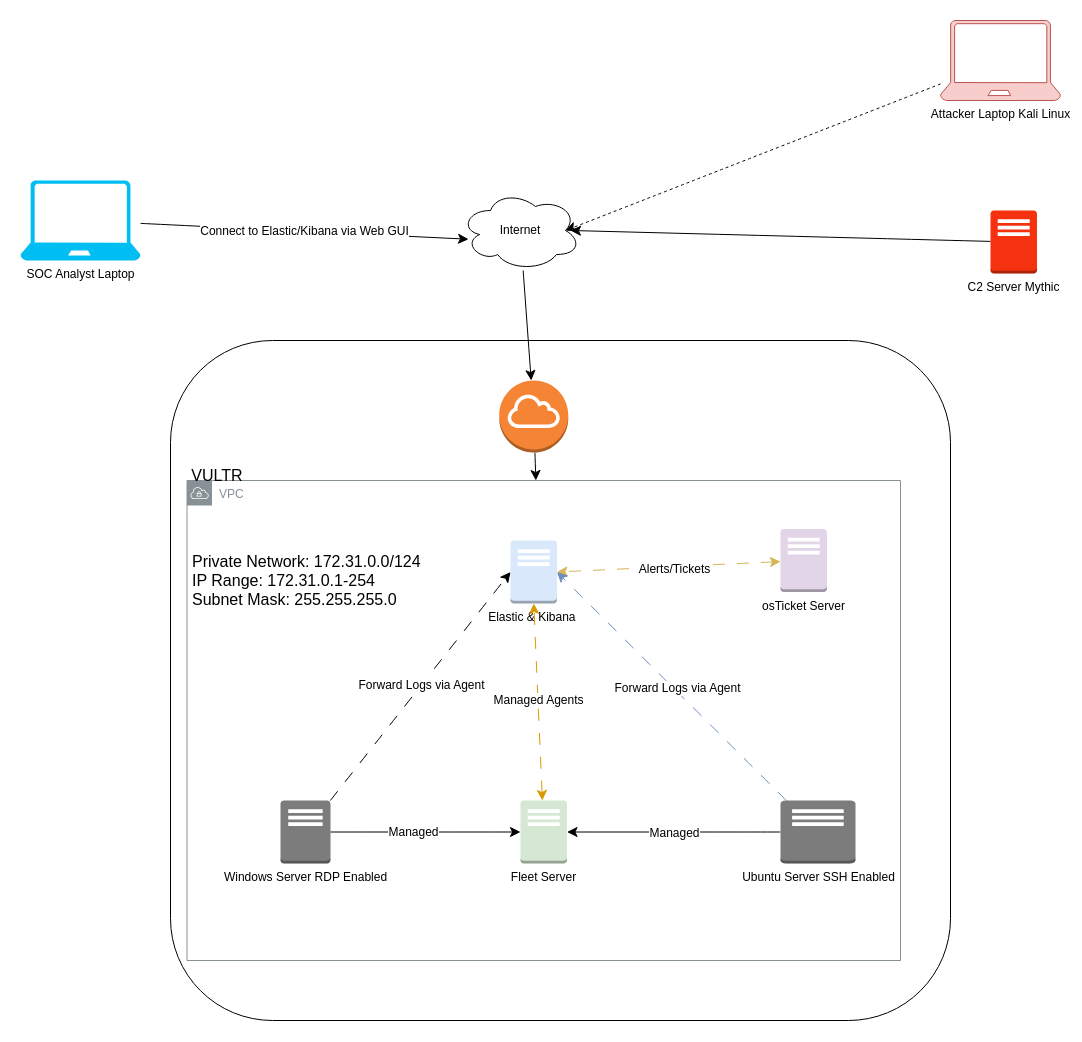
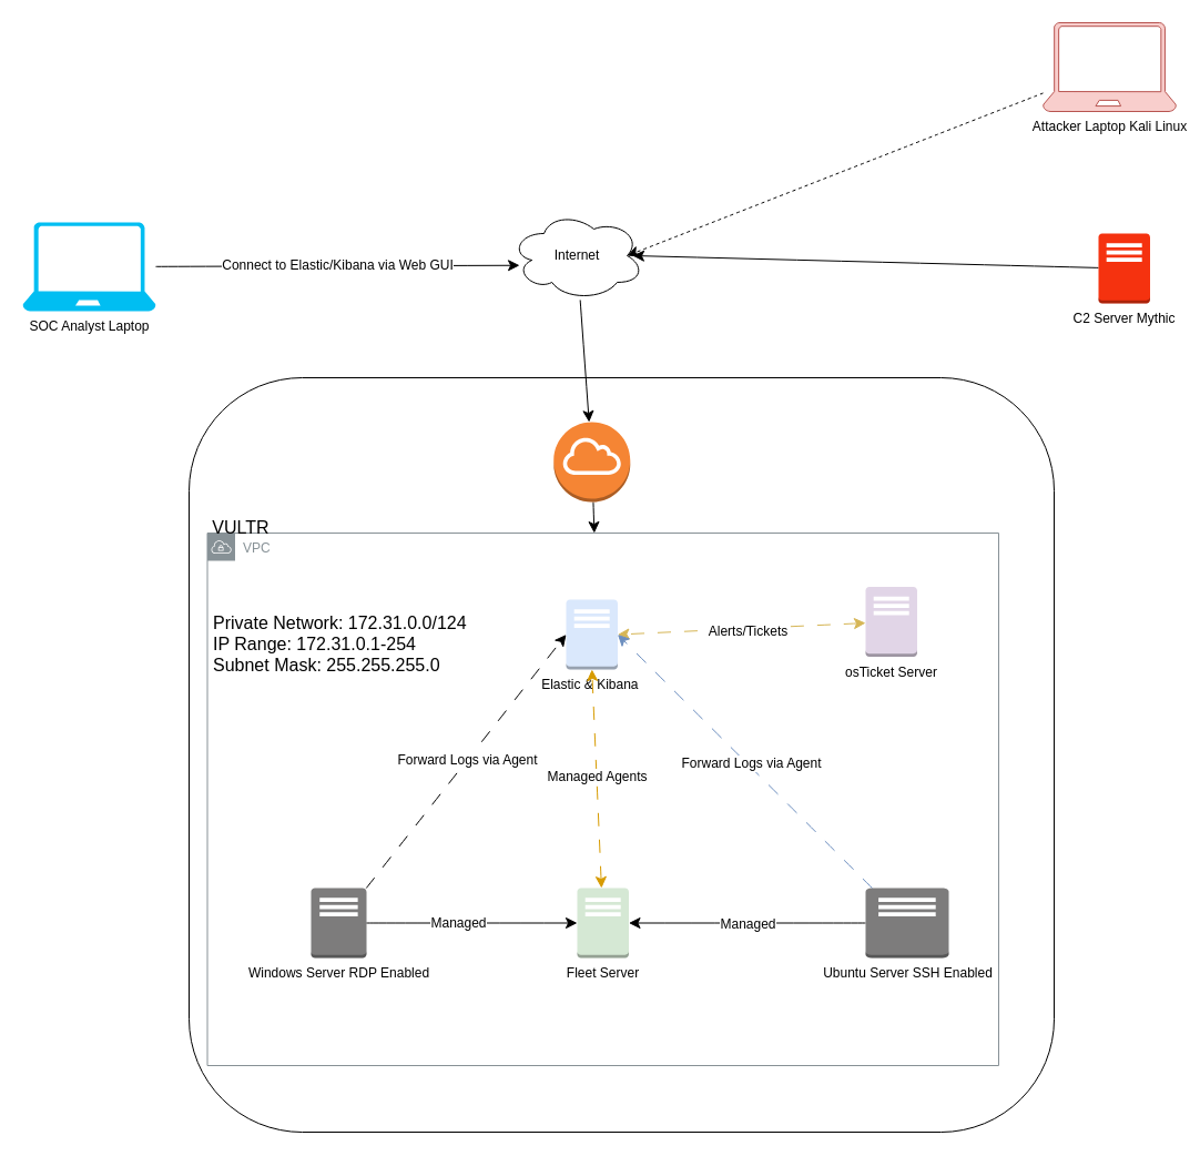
- <mxCell id="29" value="SOC Analyst Laptop" style="verticalLabelPosition=bottom;html=1;verticalAlign=top;align=center;strokeColor=none;fillColor=#00BEF2;shape=mxgraph.azure.laptop;pointerEvents=1;" vertex="1" parent="1"><mxGeometry x="20" y="180" width="120" height="80" as="geometry" /></mxCell>
+ <mxCell id="29" value="SOC Analyst Laptop" style="verticalLabelPosition=bottom;html=1;verticalAlign=top;align=center;strokeColor=none;fillColor=#00BEF2;shape=mxgraph.azure.laptop;pointerEvents=1;" vertex="1" parent="1"><mxGeometry x="20" y="200" width="120" height="80" as="geometry" /></mxCell>
